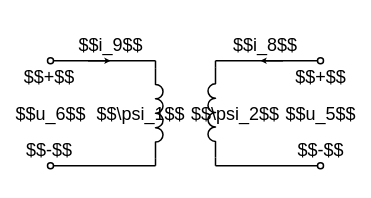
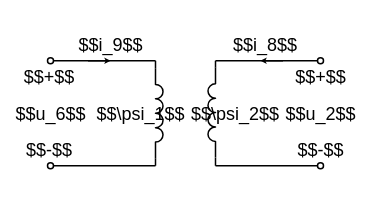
- <mxCell id="21" value="$$u_5$$" style="text;html=1;resizable=1;autosize=1;align=center;verticalAlign=middle;points=[];fillColor=none;strokeColor=none;rounded=0;fontSize=12;movable=1;rotatable=1;deletable=1;editable=1;connectable=0;fixDash=0;snapToPoint=0;" parent="1" vertex="1"><mxGeometry x="203.25" y="66" width="20" height="20" as="geometry" /></mxCell>
+ <mxCell id="21" value="$$u_2$$" style="text;html=1;resizable=1;autosize=1;align=center;verticalAlign=middle;points=[];fillColor=none;strokeColor=none;rounded=0;fontSize=12;movable=1;rotatable=1;deletable=1;editable=1;connectable=0;fixDash=0;snapToPoint=0;" parent="1" vertex="1"><mxGeometry x="203.25" y="66" width="20" height="20" as="geometry" /></mxCell>
